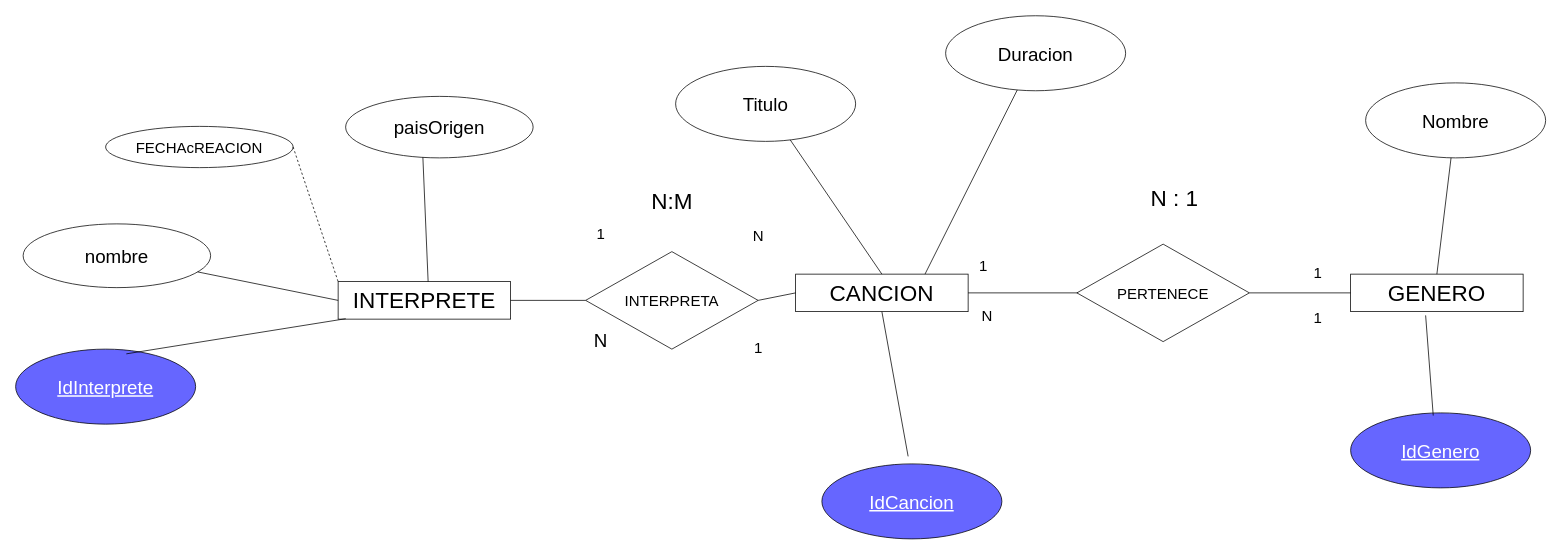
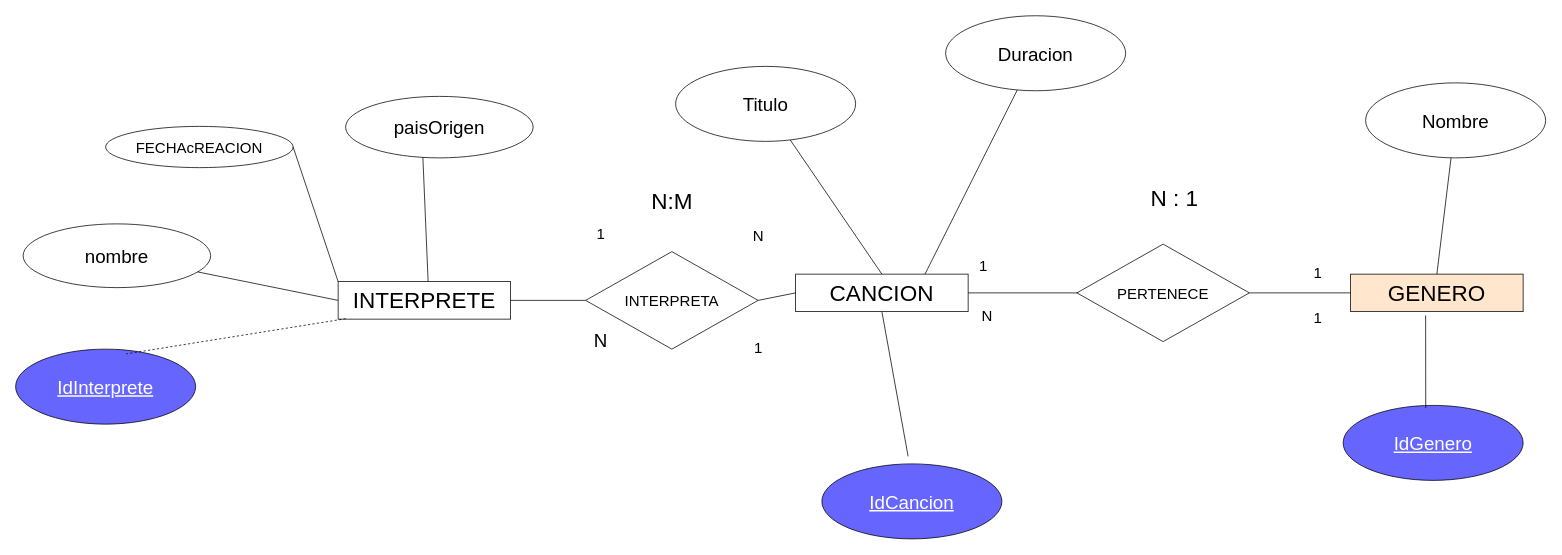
- <mxCell id="32" value="" style="endArrow=none;html=1;rounded=0;exitX=1;exitY=0.5;exitDx=0;exitDy=0;entryX=0;entryY=0;entryDx=0;entryDy=0;dashed=1;" parent="1" source="23" target="2" edge="1"><mxGeometry width="50" height="50" relative="1" as="geometry"><mxPoint x="440.29" y="275" as="sourcePoint" /><mxPoint x="431" y="375" as="targetPoint" /></mxGeometry></mxCell>
+ <mxCell id="32" value="" style="endArrow=none;html=1;rounded=0;exitX=1;exitY=0.5;exitDx=0;exitDy=0;entryX=0;entryY=0;entryDx=0;entryDy=0;" parent="1" source="23" target="2" edge="1"><mxGeometry width="50" height="50" relative="1" as="geometry"><mxPoint x="440.29" y="275" as="sourcePoint" /><mxPoint x="431" y="375" as="targetPoint" /></mxGeometry></mxCell>
- <mxCell id="4" value="&lt;div style=&quot;font-size: 30px;&quot;&gt;GENERO&lt;/div&gt;" style="html=1;whiteSpace=wrap;" parent="1" vertex="1"><mxGeometry x="1800" y="365" width="230" height="50" as="geometry" /></mxCell>
+ <mxCell id="4" value="&lt;div style=&quot;font-size: 30px;&quot;&gt;GENERO&lt;/div&gt;" style="html=1;whiteSpace=wrap;fillColor=#ffe6cc;" parent="1" vertex="1"><mxGeometry x="1800" y="365" width="230" height="50" as="geometry" /></mxCell>
- <mxCell id="29" value="" style="endArrow=none;html=1;rounded=0;entryX=0.615;entryY=0.063;entryDx=0;entryDy=0;entryPerimeter=0;exitX=0.044;exitY=0.989;exitDx=0;exitDy=0;exitPerimeter=0;" parent="1" target="21" edge="1" source="2"><mxGeometry width="50" height="50" relative="1" as="geometry"><mxPoint x="440" y="430" as="sourcePoint" /><mxPoint x="570.71" y="530" as="targetPoint" /></mxGeometry></mxCell>
+ <mxCell id="29" value="" style="endArrow=none;html=1;rounded=0;entryX=0.615;entryY=0.063;entryDx=0;entryDy=0;entryPerimeter=0;exitX=0.044;exitY=0.989;exitDx=0;exitDy=0;exitPerimeter=0;dashed=1;" parent="1" target="21" edge="1" source="2"><mxGeometry width="50" height="50" relative="1" as="geometry"><mxPoint x="440" y="430" as="sourcePoint" /><mxPoint x="570.71" y="530" as="targetPoint" /></mxGeometry></mxCell>
- <mxCell id="26" value="&lt;div&gt;&lt;font color=&quot;#ffffff&quot; style=&quot;font-size: 25px;&quot;&gt;&lt;u&gt;IdGenero&lt;/u&gt;&lt;/font&gt;&lt;/div&gt;" style="ellipse;whiteSpace=wrap;html=1;fillColor=#6666FF;" parent="1" vertex="1"><mxGeometry x="1800" y="550" width="240" height="100" as="geometry" /></mxCell>
+ <mxCell id="26" value="&lt;div&gt;&lt;font color=&quot;#ffffff&quot; style=&quot;font-size: 25px;&quot;&gt;&lt;u&gt;IdGenero&lt;/u&gt;&lt;/font&gt;&lt;/div&gt;" style="ellipse;whiteSpace=wrap;html=1;fillColor=#6666FF;" parent="1" vertex="1"><mxGeometry x="1790" y="540" width="240" height="100" as="geometry" /></mxCell>
